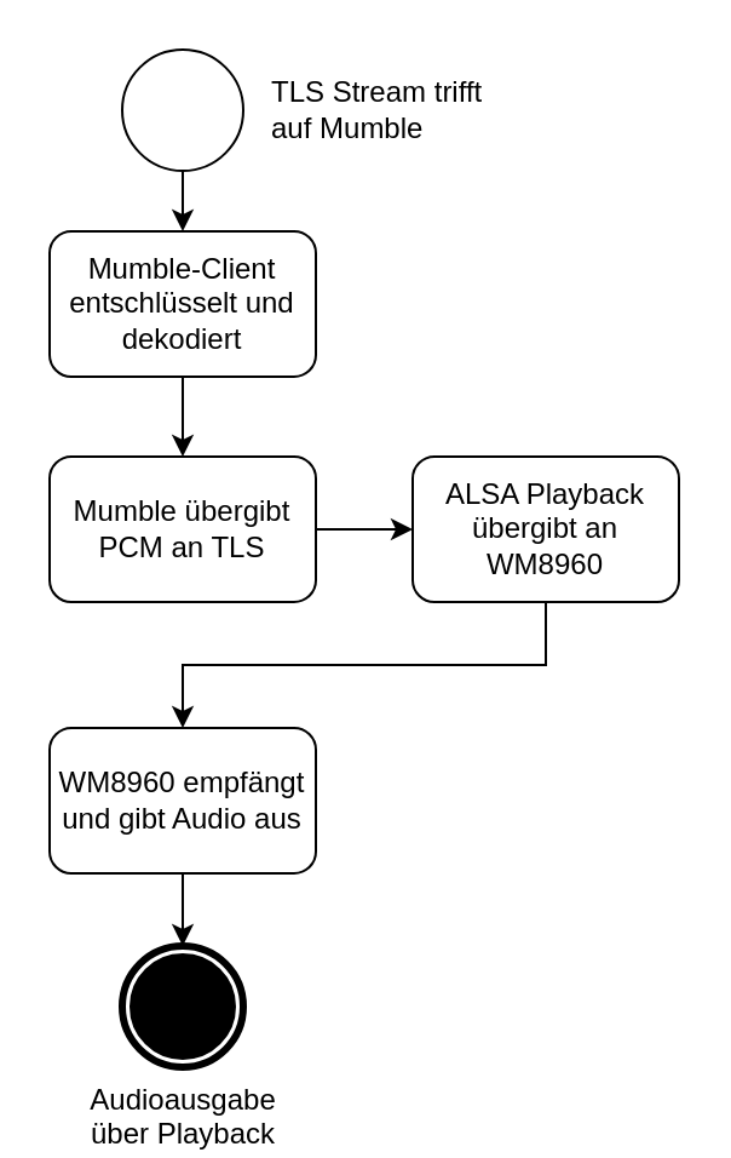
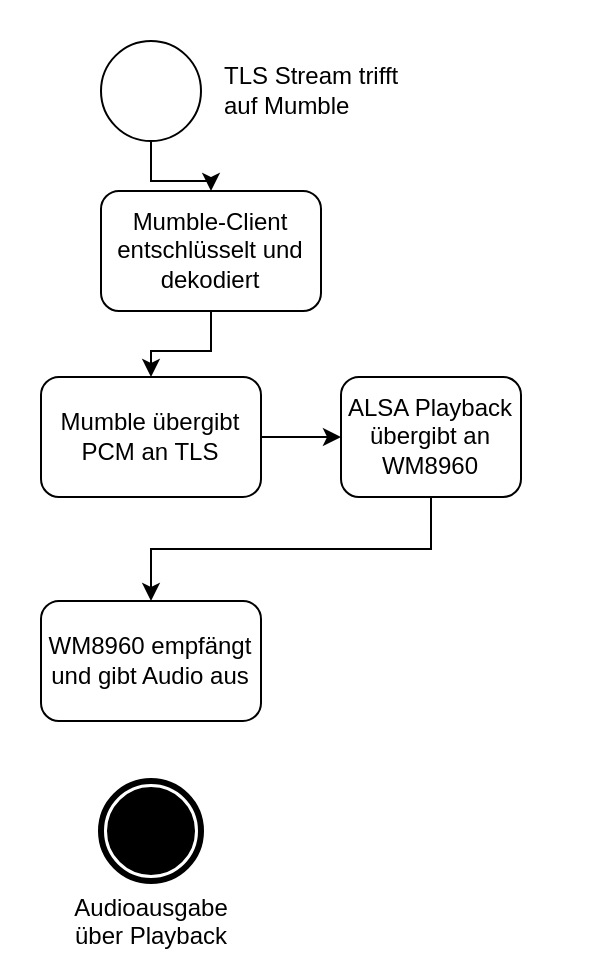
- <mxCell id="3" value="Mumble-Client entschlüsselt und dekodiert" style="shape=ext;rounded=1;html=1;whiteSpace=wrap;" parent="1" vertex="1"><mxGeometry x="20" y="95" width="110.0" height="60" as="geometry" /></mxCell>
+ <mxCell id="3" value="Mumble-Client entschlüsselt und dekodiert" style="shape=ext;rounded=1;html=1;whiteSpace=wrap;" parent="1" vertex="1"><mxGeometry x="50" y="95" width="110.0" height="60" as="geometry" /></mxCell>
- <mxCell id="5" value="ALSA Playback übergibt an WM8960" style="shape=ext;rounded=1;html=1;whiteSpace=wrap;" parent="1" vertex="1"><mxGeometry x="170" y="188" width="110.0" height="60" as="geometry" /></mxCell>
+ <mxCell id="5" value="ALSA Playback übergibt an WM8960" style="shape=ext;rounded=1;html=1;whiteSpace=wrap;" parent="1" vertex="1"><mxGeometry x="170" y="188" width="90" height="60" as="geometry" /></mxCell>
- <mxCell id="11" value="" style="edgeStyle=orthogonalEdgeStyle;rounded=0;html=1;jettySize=auto;orthogonalLoop=1;exitX=0.5;exitY=1;exitDx=0;exitDy=0;entryX=0.5;entryY=0;entryDx=0;entryDy=0;entryPerimeter=0;" parent="1" source="12" target="13" edge="1"><mxGeometry relative="1" as="geometry"><mxPoint x="75" y="530" as="sourcePoint" /><mxPoint x="75" y="585" as="targetPoint" /></mxGeometry></mxCell>
